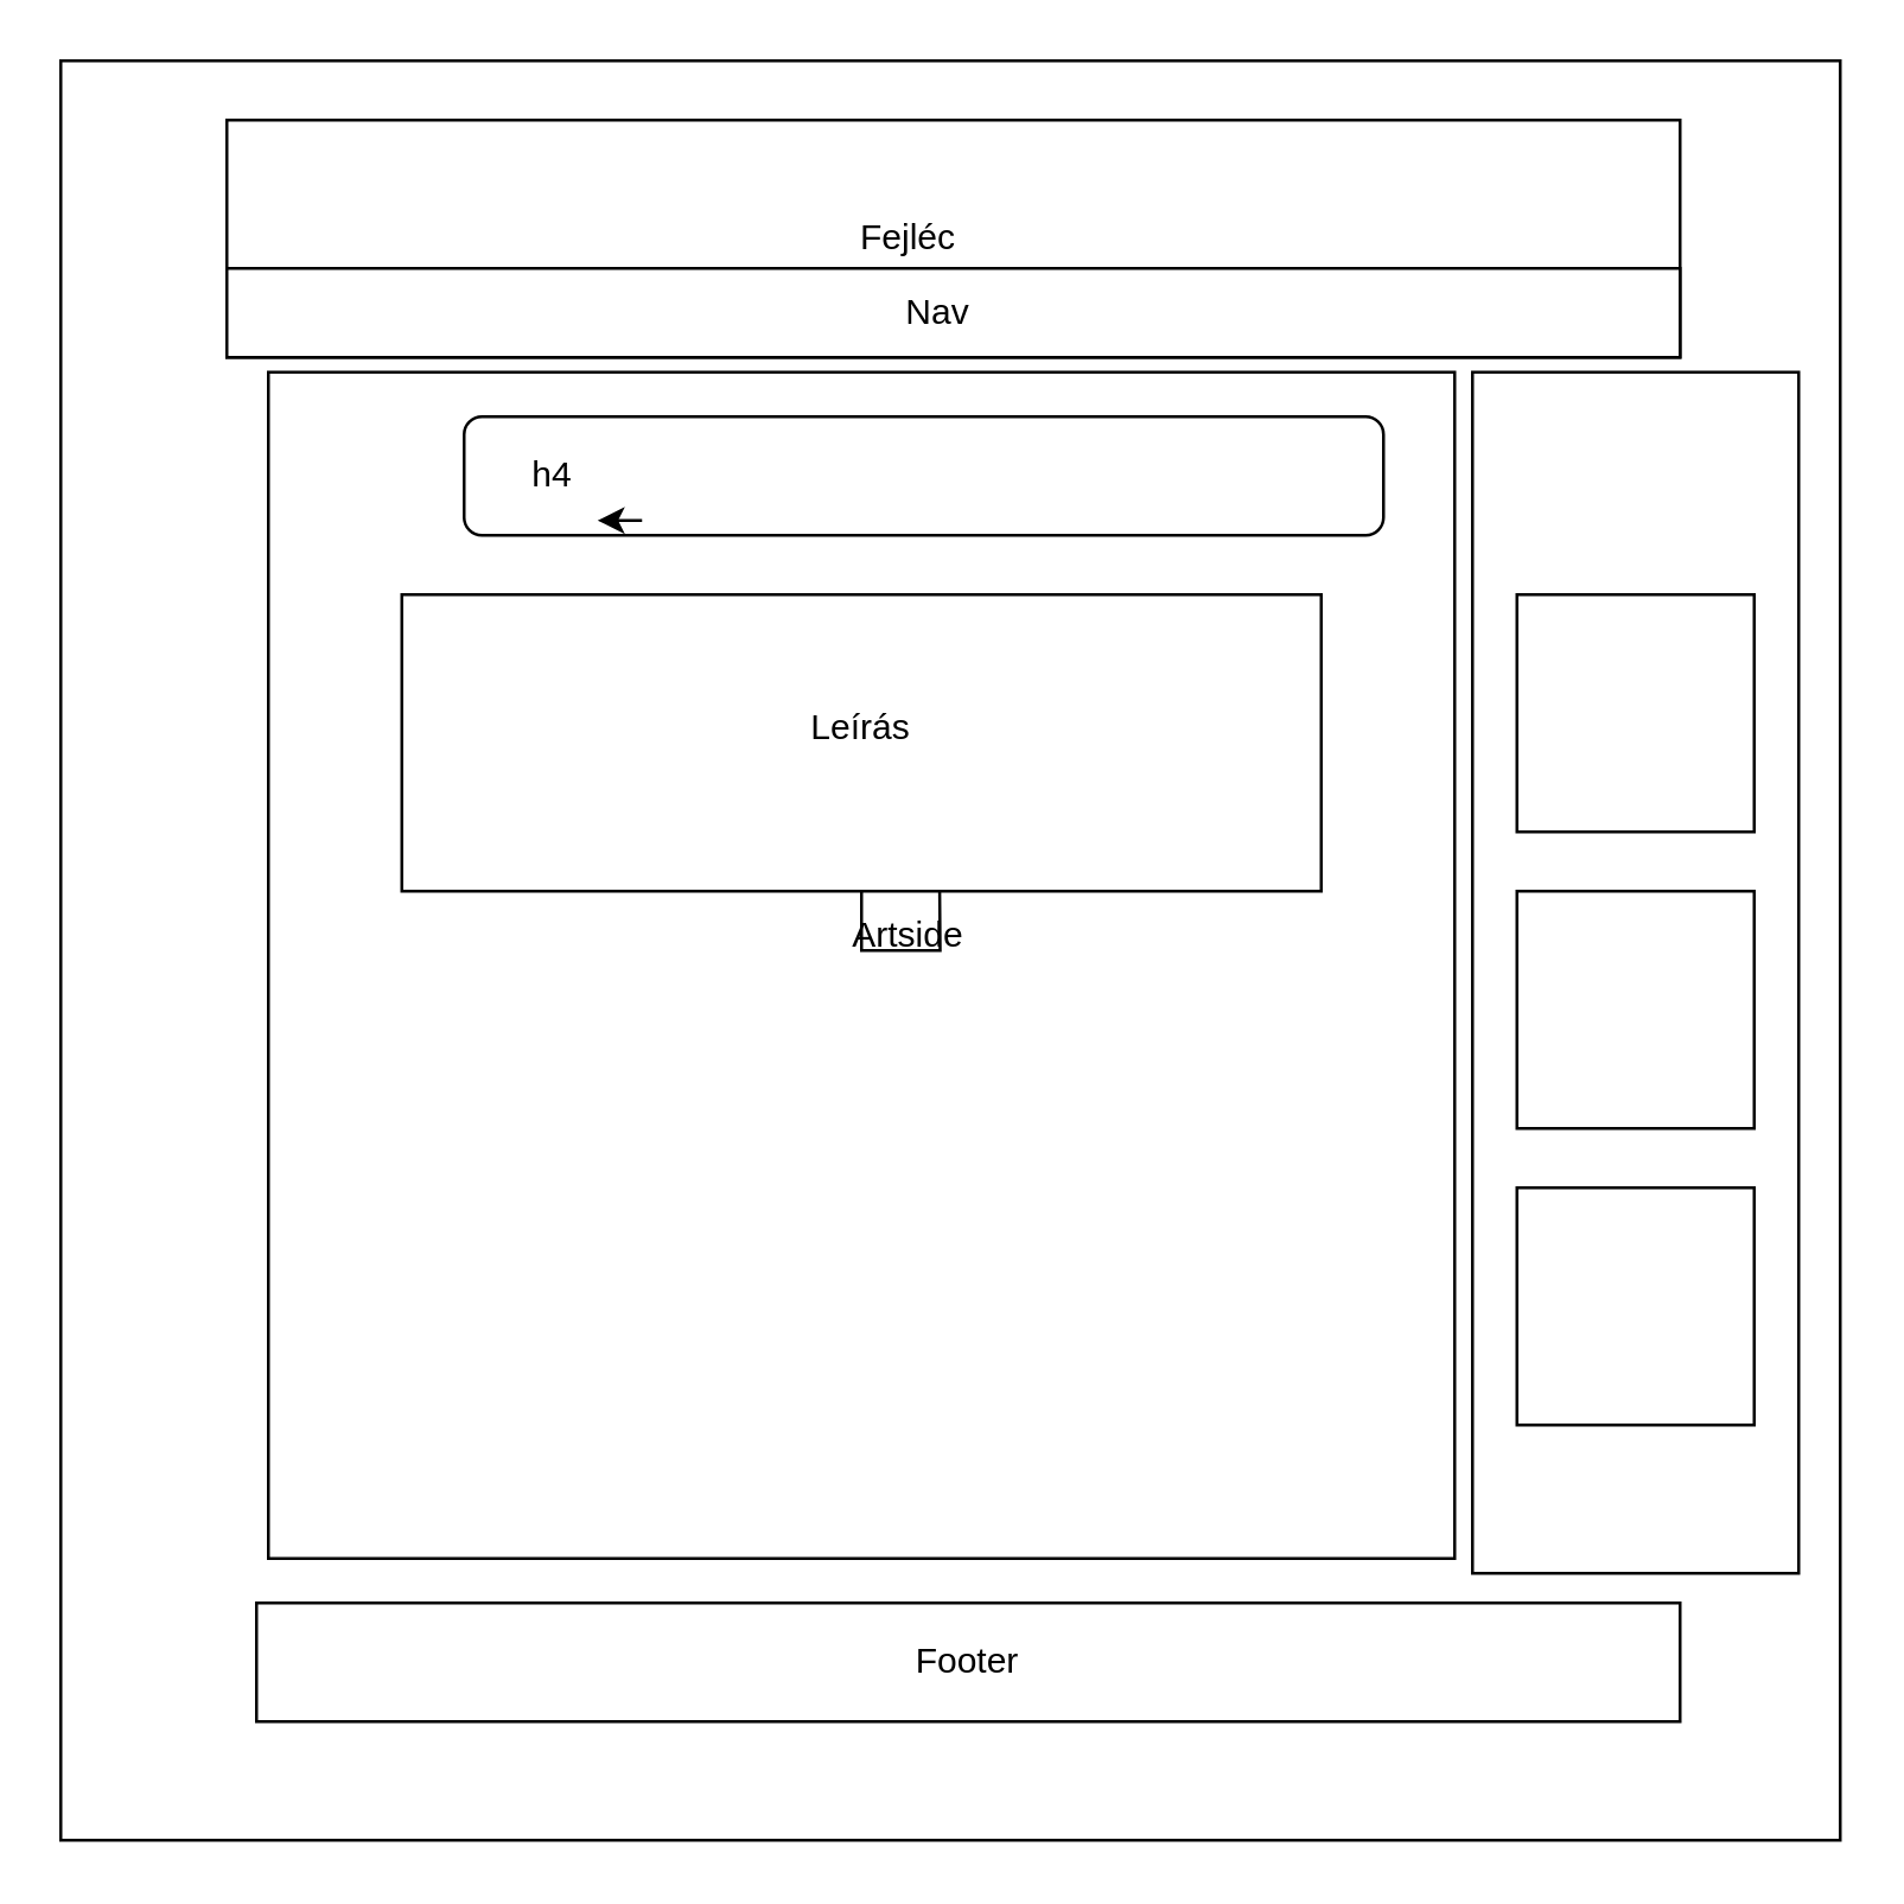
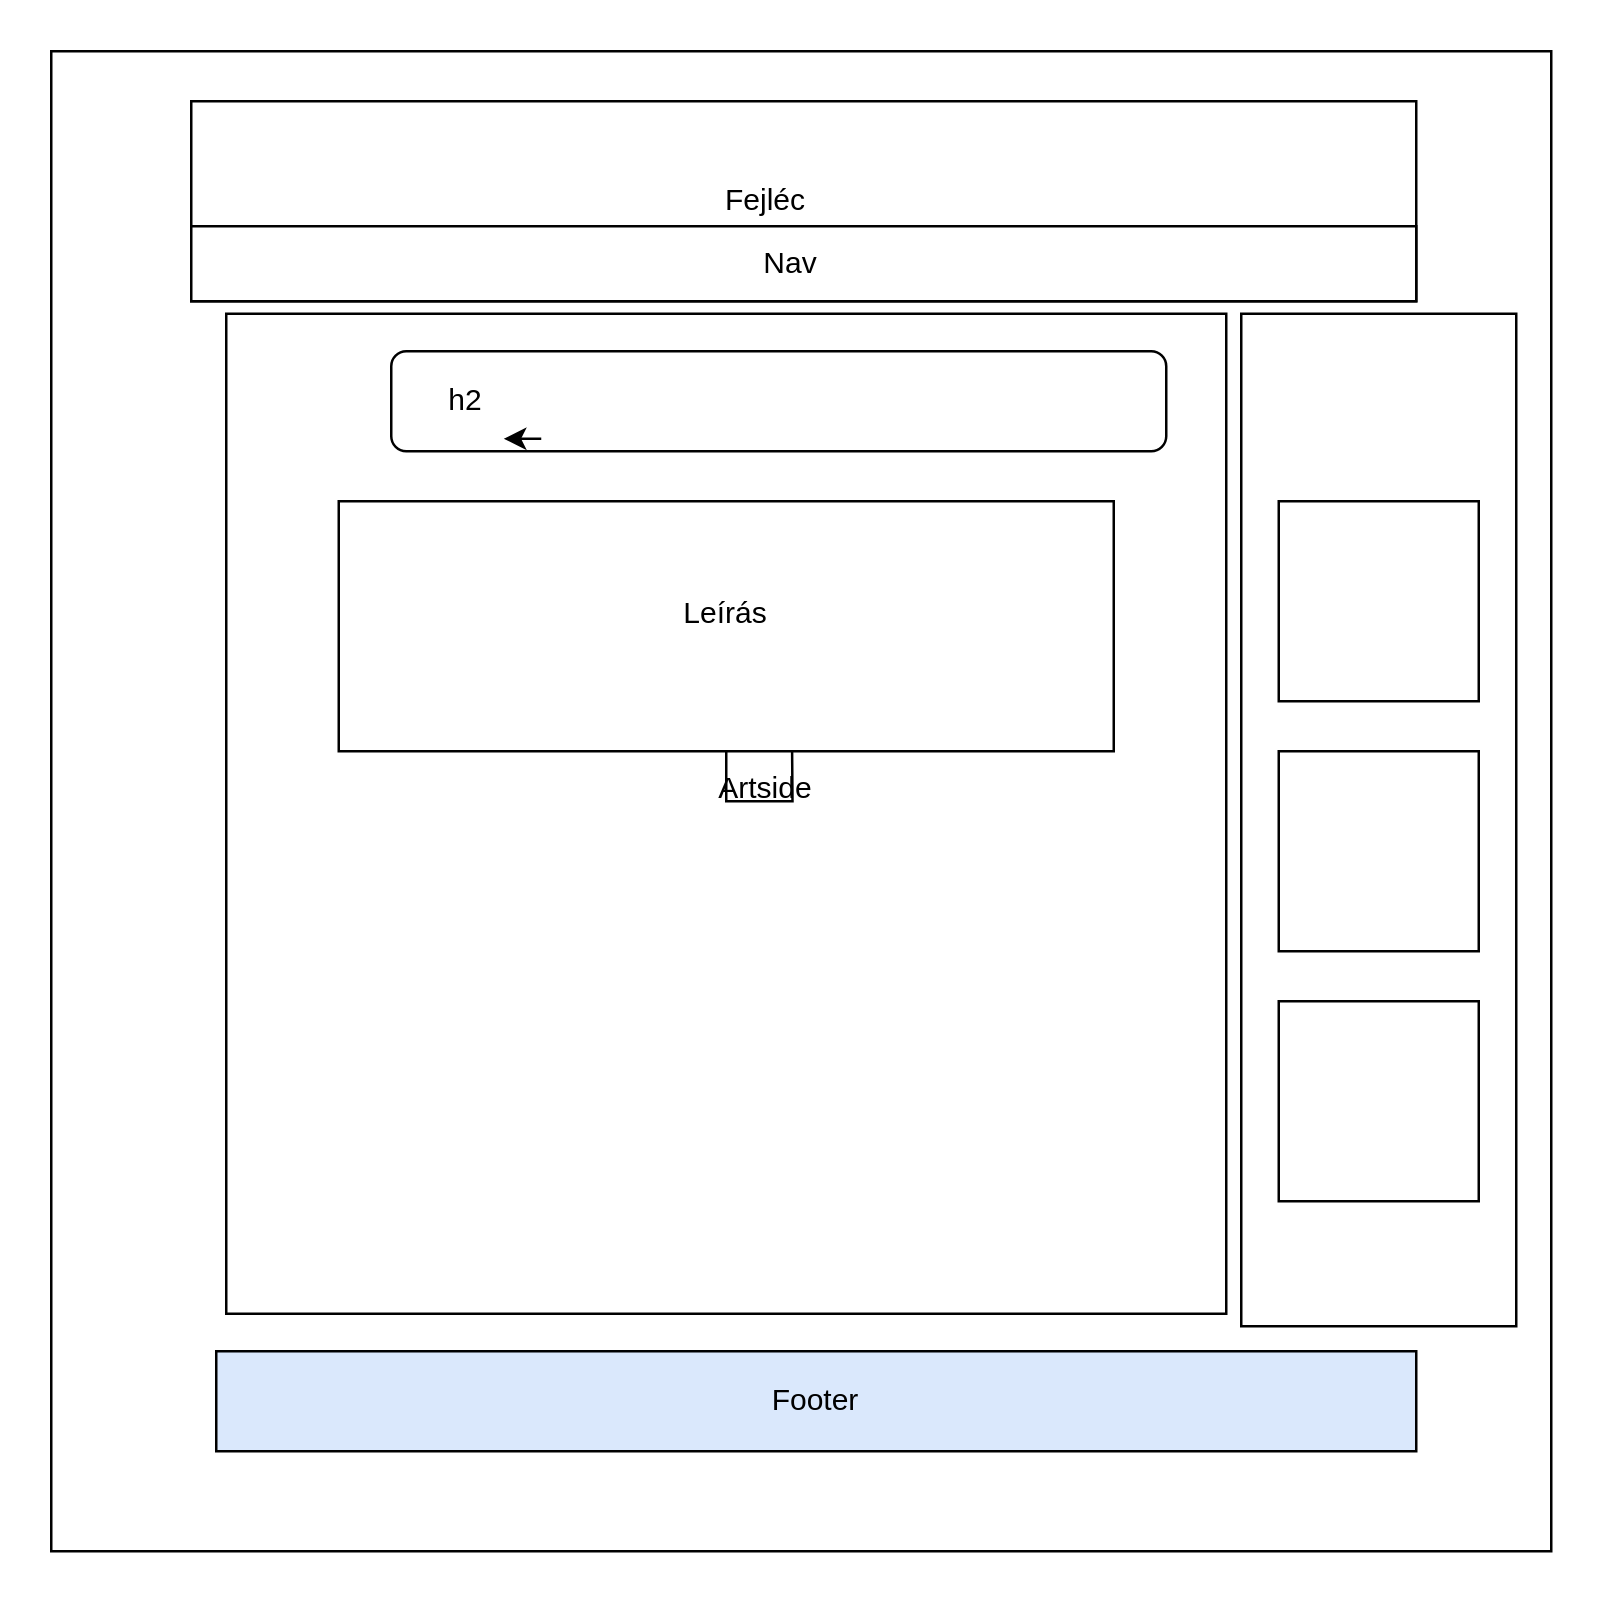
- <mxCell id="17" value="h4" style="text;html=1;align=center;verticalAlign=middle;whiteSpace=wrap;rounded=0;" vertex="1" parent="1"><mxGeometry x="156" y="145" width="60" height="30" as="geometry" /></mxCell>
+ <mxCell id="17" value="h2" style="text;html=1;align=center;verticalAlign=middle;whiteSpace=wrap;rounded=0;" vertex="1" parent="1"><mxGeometry x="156" y="145" width="60" height="30" as="geometry" /></mxCell>
- <mxCell id="5" value="Footer" style="rounded=0;whiteSpace=wrap;html=1;" vertex="1" parent="1"><mxGeometry x="86" y="540" width="480" height="40" as="geometry" /></mxCell>
+ <mxCell id="5" value="Footer" style="rounded=0;whiteSpace=wrap;html=1;fillColor=#dae8fc;" vertex="1" parent="1"><mxGeometry x="86" y="540" width="480" height="40" as="geometry" /></mxCell>
